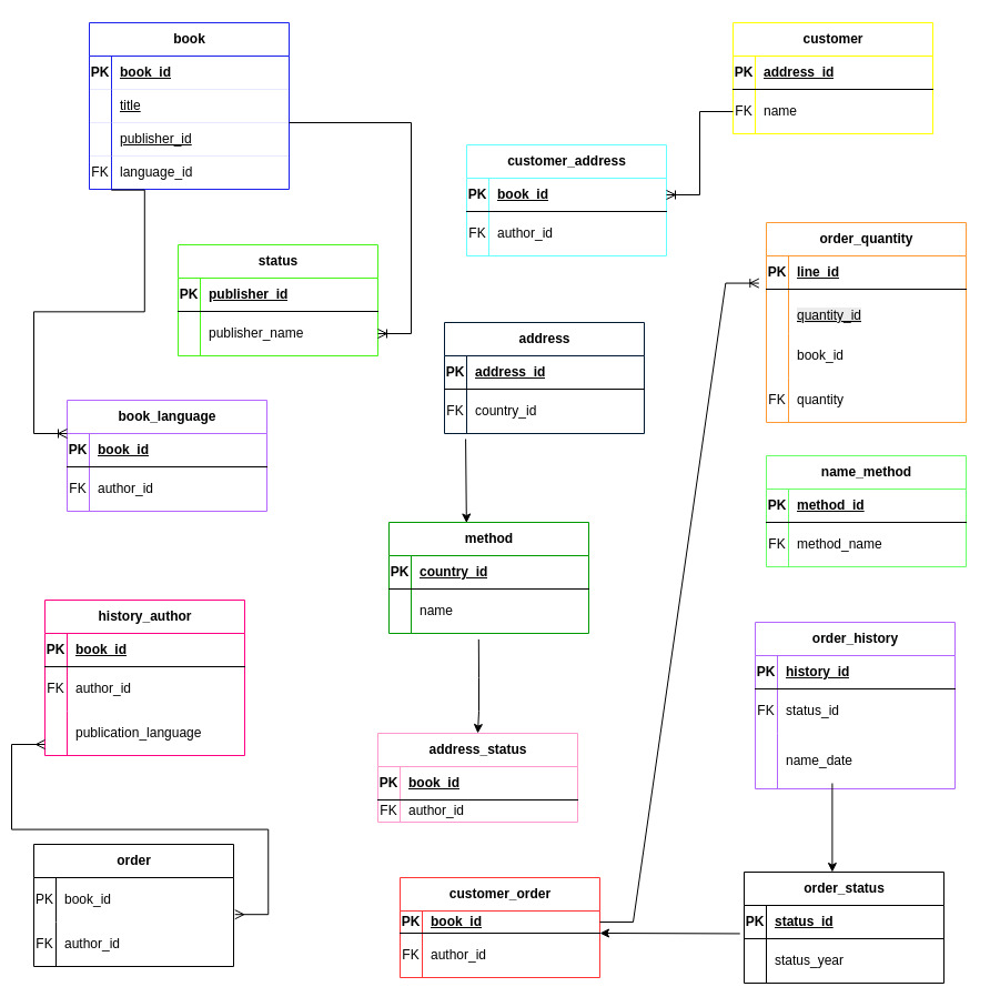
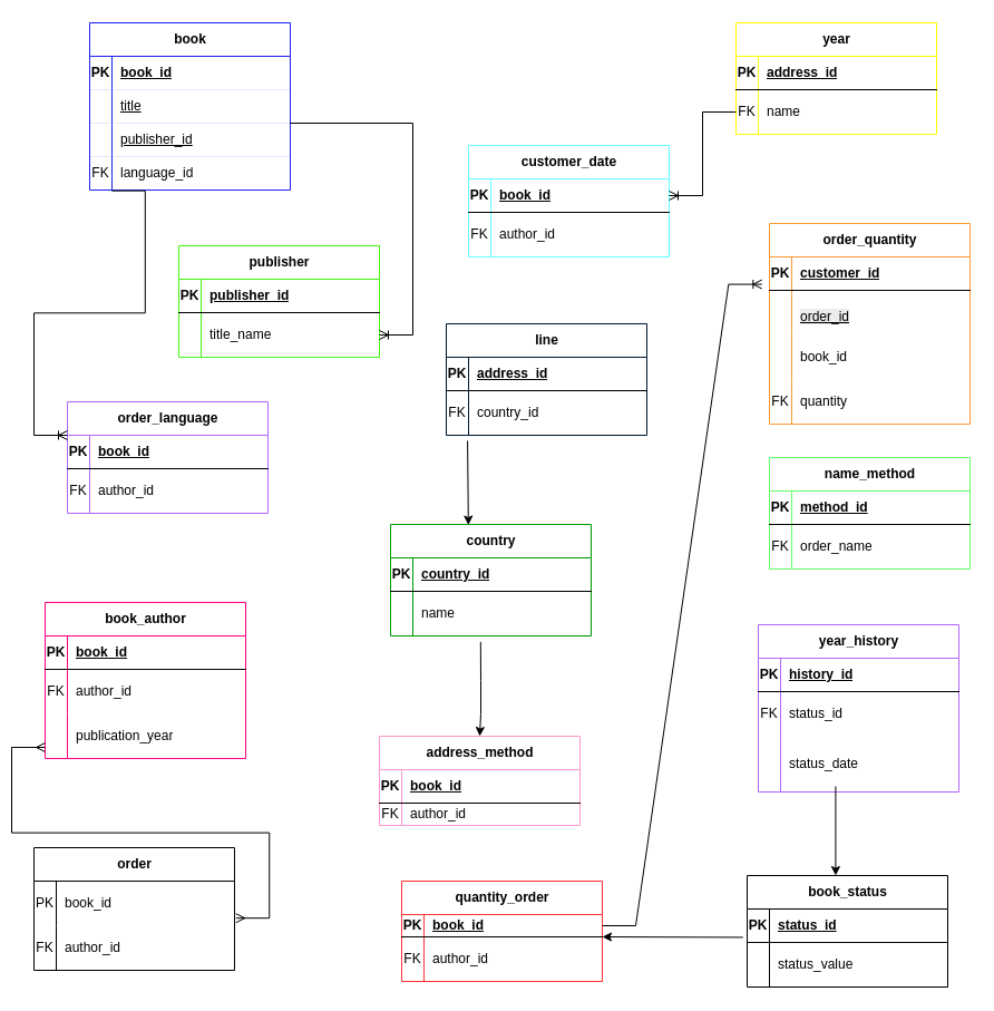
- <mxCell id="118" value="customer" style="shape=table;startSize=30;container=1;collapsible=1;childLayout=tableLayout;fixedRows=1;rowLines=0;fontStyle=1;align=center;resizeLast=1;html=1;strokeColor=#FFFF00;" vertex="1" parent="1"><mxGeometry x="660" y="20" width="180" height="100" as="geometry" /></mxCell>
+ <mxCell id="118" value="year" style="shape=table;startSize=30;container=1;collapsible=1;childLayout=tableLayout;fixedRows=1;rowLines=0;fontStyle=1;align=center;resizeLast=1;html=1;strokeColor=#FFFF00;" vertex="1" parent="1"><mxGeometry x="660" y="20" width="180" height="100" as="geometry" /></mxCell>
- <mxCell id="111" value="customer_address" style="shape=table;startSize=30;container=1;collapsible=1;childLayout=tableLayout;fixedRows=1;rowLines=0;fontStyle=1;align=center;resizeLast=1;html=1;strokeColor=#66FFFF;" vertex="1" parent="1"><mxGeometry x="420" y="130" width="180" height="100" as="geometry" /></mxCell>
+ <mxCell id="111" value="customer_date" style="shape=table;startSize=30;container=1;collapsible=1;childLayout=tableLayout;fixedRows=1;rowLines=0;fontStyle=1;align=center;resizeLast=1;html=1;strokeColor=#66FFFF;" vertex="1" parent="1"><mxGeometry x="420" y="130" width="180" height="100" as="geometry" /></mxCell>
- <mxCell id="22" value="status" style="shape=table;startSize=30;container=1;collapsible=1;childLayout=tableLayout;fixedRows=1;rowLines=0;fontStyle=1;align=center;resizeLast=1;html=1;strokeColor=light-dark(#45f514, #ededed);" vertex="1" parent="1"><mxGeometry x="160" y="220" width="180" height="100" as="geometry" /></mxCell>
+ <mxCell id="22" value="publisher" style="shape=table;startSize=30;container=1;collapsible=1;childLayout=tableLayout;fixedRows=1;rowLines=0;fontStyle=1;align=center;resizeLast=1;html=1;strokeColor=light-dark(#45f514, #ededed);" vertex="1" parent="1"><mxGeometry x="160" y="220" width="180" height="100" as="geometry" /></mxCell>
- <mxCell id="60" value="line_id" style="shape=partialRectangle;connectable=0;fillColor=none;top=0;left=0;bottom=0;right=0;align=left;spacingLeft=6;fontStyle=5;overflow=hidden;whiteSpace=wrap;html=1;" vertex="1" parent="58"><mxGeometry x="20" width="160" height="30" as="geometry"><mxRectangle width="160" height="30" as="alternateBounds" /></mxGeometry></mxCell>
+ <mxCell id="60" value="customer_id" style="shape=partialRectangle;connectable=0;fillColor=none;top=0;left=0;bottom=0;right=0;align=left;spacingLeft=6;fontStyle=5;overflow=hidden;whiteSpace=wrap;html=1;" vertex="1" parent="58"><mxGeometry x="20" width="160" height="30" as="geometry"><mxRectangle width="160" height="30" as="alternateBounds" /></mxGeometry></mxCell>
- <mxCell id="63" value="&lt;br&gt;&lt;span style=&quot;color: rgb(0, 0, 0); font-family: Helvetica; font-size: 12px; font-style: normal; font-variant-ligatures: normal; font-variant-caps: normal; letter-spacing: normal; orphans: 2; text-align: left; text-indent: 0px; text-transform: none; widows: 2; word-spacing: 0px; -webkit-text-stroke-width: 0px; white-space: normal; background-color: rgb(236, 236, 236); text-decoration: underline; float: none; display: inline !important;&quot;&gt;quantity_id&lt;/span&gt;&lt;div&gt;&lt;br/&gt;&lt;/div&gt;" style="shape=partialRectangle;connectable=0;fillColor=none;top=0;left=0;bottom=0;right=0;align=left;spacingLeft=6;overflow=hidden;whiteSpace=wrap;html=1;" vertex="1" parent="61"><mxGeometry x="20" width="160" height="40" as="geometry"><mxRectangle width="160" height="40" as="alternateBounds" /></mxGeometry></mxCell>
+ <mxCell id="63" value="&lt;br&gt;&lt;span style=&quot;color: rgb(0, 0, 0); font-family: Helvetica; font-size: 12px; font-style: normal; font-variant-ligatures: normal; font-variant-caps: normal; letter-spacing: normal; orphans: 2; text-align: left; text-indent: 0px; text-transform: none; widows: 2; word-spacing: 0px; -webkit-text-stroke-width: 0px; white-space: normal; background-color: rgb(236, 236, 236); text-decoration: underline; float: none; display: inline !important;&quot;&gt;order_id&lt;/span&gt;&lt;div&gt;&lt;br/&gt;&lt;/div&gt;" style="shape=partialRectangle;connectable=0;fillColor=none;top=0;left=0;bottom=0;right=0;align=left;spacingLeft=6;overflow=hidden;whiteSpace=wrap;html=1;" vertex="1" parent="61"><mxGeometry x="20" width="160" height="40" as="geometry"><mxRectangle width="160" height="40" as="alternateBounds" /></mxGeometry></mxCell>
- <mxCell id="28" value="publisher_name" style="shape=partialRectangle;connectable=0;fillColor=none;top=0;left=0;bottom=0;right=0;align=left;spacingLeft=6;overflow=hidden;whiteSpace=wrap;html=1;" vertex="1" parent="26"><mxGeometry x="20" width="160" height="40" as="geometry"><mxRectangle width="160" height="40" as="alternateBounds" /></mxGeometry></mxCell>
+ <mxCell id="28" value="title_name" style="shape=partialRectangle;connectable=0;fillColor=none;top=0;left=0;bottom=0;right=0;align=left;spacingLeft=6;overflow=hidden;whiteSpace=wrap;html=1;" vertex="1" parent="26"><mxGeometry x="20" width="160" height="40" as="geometry"><mxRectangle width="160" height="40" as="alternateBounds" /></mxGeometry></mxCell>
- <mxCell id="29" value="address" style="shape=table;startSize=30;container=1;collapsible=1;childLayout=tableLayout;fixedRows=1;rowLines=0;fontStyle=1;align=center;resizeLast=1;html=1;strokeColor=#001933;" vertex="1" parent="1"><mxGeometry x="400" y="290" width="180" height="100" as="geometry" /></mxCell>
+ <mxCell id="29" value="line" style="shape=table;startSize=30;container=1;collapsible=1;childLayout=tableLayout;fixedRows=1;rowLines=0;fontStyle=1;align=center;resizeLast=1;html=1;strokeColor=#001933;" vertex="1" parent="1"><mxGeometry x="400" y="290" width="180" height="100" as="geometry" /></mxCell>
- <mxCell id="77" value="book_language" style="shape=table;startSize=30;container=1;collapsible=1;childLayout=tableLayout;fixedRows=1;rowLines=0;fontStyle=1;align=center;resizeLast=1;html=1;strokeColor=#B266FF;" vertex="1" parent="1"><mxGeometry x="60" y="360" width="180" height="100" as="geometry" /></mxCell>
+ <mxCell id="77" value="order_language" style="shape=table;startSize=30;container=1;collapsible=1;childLayout=tableLayout;fixedRows=1;rowLines=0;fontStyle=1;align=center;resizeLast=1;html=1;strokeColor=#B266FF;" vertex="1" parent="1"><mxGeometry x="60" y="360" width="180" height="100" as="geometry" /></mxCell>
- <mxCell id="36" value="method" style="shape=table;startSize=30;container=1;collapsible=1;childLayout=tableLayout;fixedRows=1;rowLines=0;fontStyle=1;align=center;resizeLast=1;html=1;strokeColor=#009900;" vertex="1" parent="1"><mxGeometry x="350" y="470" width="180" height="100" as="geometry" /></mxCell>
+ <mxCell id="36" value="country" style="shape=table;startSize=30;container=1;collapsible=1;childLayout=tableLayout;fixedRows=1;rowLines=0;fontStyle=1;align=center;resizeLast=1;html=1;strokeColor=#009900;" vertex="1" parent="1"><mxGeometry x="350" y="470" width="180" height="100" as="geometry" /></mxCell>
- <mxCell id="76" value="method_name" style="shape=partialRectangle;connectable=0;fillColor=none;top=0;left=0;bottom=0;right=0;align=left;spacingLeft=6;overflow=hidden;whiteSpace=wrap;html=1;" vertex="1" parent="74"><mxGeometry x="20" width="160" height="40" as="geometry"><mxRectangle width="160" height="40" as="alternateBounds" /></mxGeometry></mxCell>
+ <mxCell id="76" value="order_name" style="shape=partialRectangle;connectable=0;fillColor=none;top=0;left=0;bottom=0;right=0;align=left;spacingLeft=6;overflow=hidden;whiteSpace=wrap;html=1;" vertex="1" parent="74"><mxGeometry x="20" width="160" height="40" as="geometry"><mxRectangle width="160" height="40" as="alternateBounds" /></mxGeometry></mxCell>
- <mxCell id="91" value="history_author" style="shape=table;startSize=30;container=1;collapsible=1;childLayout=tableLayout;fixedRows=1;rowLines=0;fontStyle=1;align=center;resizeLast=1;html=1;strokeColor=#FF0080;" vertex="1" parent="1"><mxGeometry y="540" width="180" height="140" as="geometry" x="40" /></mxCell>
+ <mxCell id="91" value="book_author" style="shape=table;startSize=30;container=1;collapsible=1;childLayout=tableLayout;fixedRows=1;rowLines=0;fontStyle=1;align=center;resizeLast=1;html=1;strokeColor=#FF0080;" vertex="1" parent="1"><mxGeometry y="540" width="180" height="140" as="geometry" x="40" /></mxCell>
- <mxCell id="101" value="order_history" style="shape=table;startSize=30;container=1;collapsible=1;childLayout=tableLayout;fixedRows=1;rowLines=0;fontStyle=1;align=center;resizeLast=1;html=1;strokeColor=#B266FF;" vertex="1" parent="1"><mxGeometry x="680" y="560" width="180" height="150" as="geometry" /></mxCell>
+ <mxCell id="101" value="year_history" style="shape=table;startSize=30;container=1;collapsible=1;childLayout=tableLayout;fixedRows=1;rowLines=0;fontStyle=1;align=center;resizeLast=1;html=1;strokeColor=#B266FF;" vertex="1" parent="1"><mxGeometry x="680" y="560" width="180" height="150" as="geometry" /></mxCell>
- <mxCell id="100" value="publication_language" style="shape=partialRectangle;connectable=0;fillColor=none;top=0;left=0;bottom=0;right=0;align=left;spacingLeft=6;overflow=hidden;whiteSpace=wrap;html=1;" vertex="1" parent="98"><mxGeometry x="20" width="160" height="40" as="geometry"><mxRectangle width="160" height="40" as="alternateBounds" /></mxGeometry></mxCell>
+ <mxCell id="100" value="publication_year" style="shape=partialRectangle;connectable=0;fillColor=none;top=0;left=0;bottom=0;right=0;align=left;spacingLeft=6;overflow=hidden;whiteSpace=wrap;html=1;" vertex="1" parent="98"><mxGeometry x="20" width="160" height="40" as="geometry"><mxRectangle width="160" height="40" as="alternateBounds" /></mxGeometry></mxCell>
- <mxCell id="43" value="address_status" style="shape=table;startSize=30;container=1;collapsible=1;childLayout=tableLayout;fixedRows=1;rowLines=0;fontStyle=1;align=center;resizeLast=1;html=1;strokeColor=#FF99CC;" vertex="1" parent="1"><mxGeometry x="340" y="660" width="180" height="80" as="geometry" /></mxCell>
+ <mxCell id="43" value="address_method" style="shape=table;startSize=30;container=1;collapsible=1;childLayout=tableLayout;fixedRows=1;rowLines=0;fontStyle=1;align=center;resizeLast=1;html=1;strokeColor=#FF99CC;" vertex="1" parent="1"><mxGeometry x="340" y="660" width="180" height="80" as="geometry" /></mxCell>
- <mxCell id="110" value="name_date" style="shape=partialRectangle;connectable=0;fillColor=none;top=0;left=0;bottom=0;right=0;align=left;spacingLeft=6;overflow=hidden;whiteSpace=wrap;html=1;" vertex="1" parent="108"><mxGeometry x="20" width="160" height="50" as="geometry"><mxRectangle width="160" height="50" as="alternateBounds" /></mxGeometry></mxCell>
+ <mxCell id="110" value="status_date" style="shape=partialRectangle;connectable=0;fillColor=none;top=0;left=0;bottom=0;right=0;align=left;spacingLeft=6;overflow=hidden;whiteSpace=wrap;html=1;" vertex="1" parent="108"><mxGeometry x="20" width="160" height="50" as="geometry"><mxRectangle width="160" height="50" as="alternateBounds" /></mxGeometry></mxCell>
- <mxCell id="84" value="order_status" style="shape=table;startSize=30;container=1;collapsible=1;childLayout=tableLayout;fixedRows=1;rowLines=0;fontStyle=1;align=center;resizeLast=1;html=1;" vertex="1" parent="1"><mxGeometry x="670" y="785" width="180" height="100" as="geometry" /></mxCell>
+ <mxCell id="84" value="book_status" style="shape=table;startSize=30;container=1;collapsible=1;childLayout=tableLayout;fixedRows=1;rowLines=0;fontStyle=1;align=center;resizeLast=1;html=1;" vertex="1" parent="1"><mxGeometry x="670" y="785" width="180" height="100" as="geometry" /></mxCell>
- <mxCell id="50" value="customer_order" style="shape=table;startSize=30;container=1;collapsible=1;childLayout=tableLayout;fixedRows=1;rowLines=0;fontStyle=1;align=center;resizeLast=1;html=1;strokeColor=#FF3333;" vertex="1" parent="1"><mxGeometry x="360" y="790" width="180" height="90" as="geometry" /></mxCell>
+ <mxCell id="50" value="quantity_order" style="shape=table;startSize=30;container=1;collapsible=1;childLayout=tableLayout;fixedRows=1;rowLines=0;fontStyle=1;align=center;resizeLast=1;html=1;strokeColor=#FF3333;" vertex="1" parent="1"><mxGeometry x="360" y="790" width="180" height="90" as="geometry" /></mxCell>
- <mxCell id="90" value="status_year" style="shape=partialRectangle;connectable=0;fillColor=none;top=0;left=0;bottom=0;right=0;align=left;spacingLeft=6;overflow=hidden;whiteSpace=wrap;html=1;" vertex="1" parent="88"><mxGeometry x="20" width="160" height="40" as="geometry"><mxRectangle width="160" height="40" as="alternateBounds" /></mxGeometry></mxCell>
+ <mxCell id="90" value="status_value" style="shape=partialRectangle;connectable=0;fillColor=none;top=0;left=0;bottom=0;right=0;align=left;spacingLeft=6;overflow=hidden;whiteSpace=wrap;html=1;" vertex="1" parent="88"><mxGeometry x="20" width="160" height="40" as="geometry"><mxRectangle width="160" height="40" as="alternateBounds" /></mxGeometry></mxCell>
